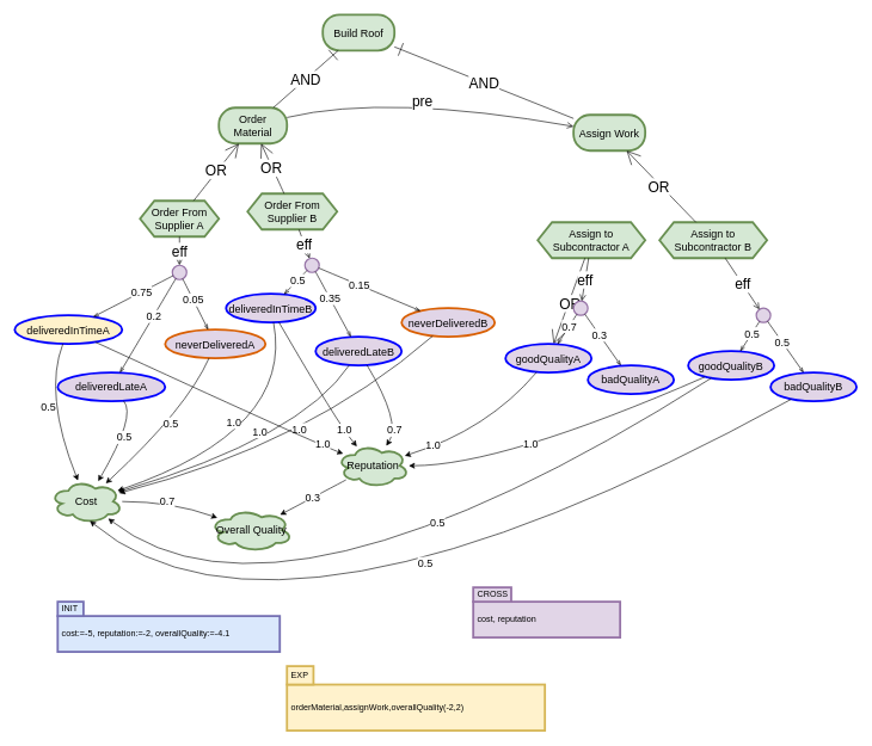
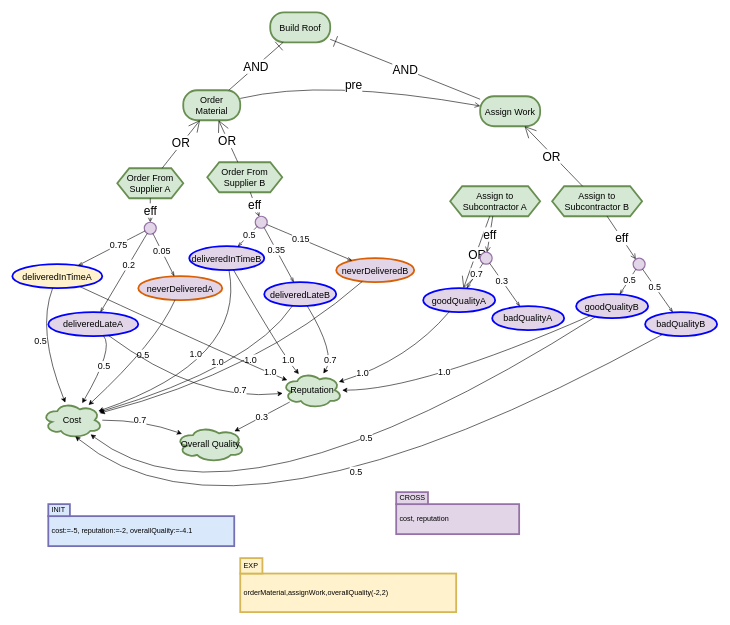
+ <mxCell id="35" value="0.7" style="endArrow=classic;html=1;fontSize=15;elbow=vertical;curved=1;strokeColor=#000000;" parent="1" source="25" target="21" edge="1"><mxGeometry x="0.576" y="13" relative="1" as="geometry"><mxPoint x="142.571" y="487.31" as="sourcePoint" /><mxPoint x="488.397" y="643.359" as="targetPoint" /><Array as="points"><mxPoint x="330" y="670" /></Array><mxPoint as="offset" /></mxGeometry></mxCell>
